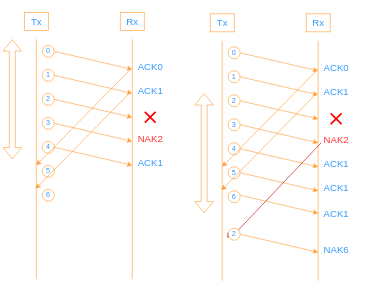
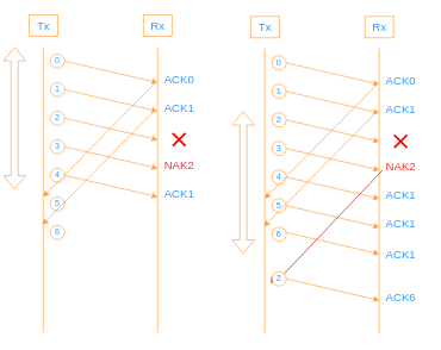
- <mxCell id="58" value="&lt;span style=&quot;font-size: 16px;&quot;&gt;NAK6&lt;/span&gt;" style="text;html=1;align=center;verticalAlign=middle;resizable=0;points=[];autosize=1;strokeColor=none;fillColor=none;fontColor=#3399FF;" vertex="1" parent="1"><mxGeometry x="525" y="400" width="70" height="30" as="geometry" /></mxCell>
+ <mxCell id="58" value="&lt;span style=&quot;font-size: 16px;&quot;&gt;ACK6&lt;/span&gt;" style="text;html=1;align=center;verticalAlign=middle;resizable=0;points=[];autosize=1;strokeColor=none;fillColor=none;fontColor=#3399FF;" vertex="1" parent="1"><mxGeometry x="525" y="400" width="70" height="30" as="geometry" /></mxCell>
